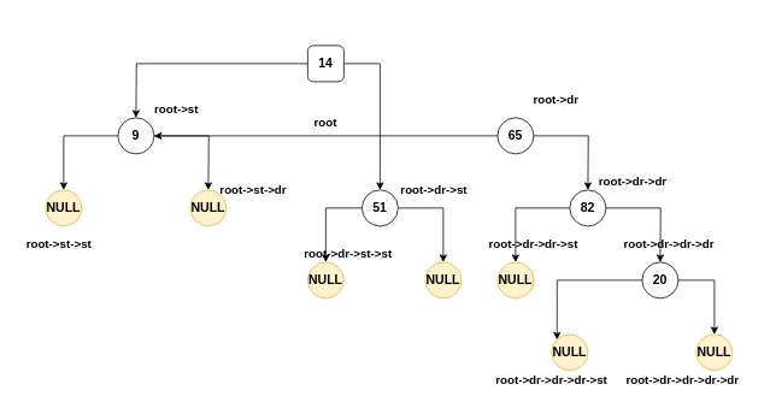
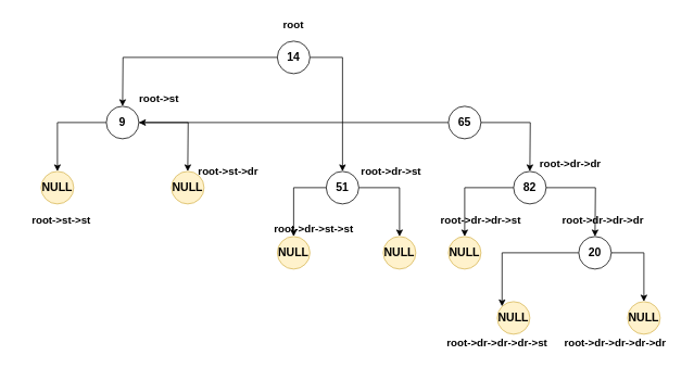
- <mxCell id="4" value="&lt;font style=&quot;font-size: 14px&quot;&gt;&lt;b&gt;14&lt;/b&gt;&lt;/font&gt;" style="whiteSpace=wrap;html=1;aspect=fixed;rounded=1;" parent="1" vertex="1"><mxGeometry x="340" y="50" width="40" height="40" as="geometry" /></mxCell>
+ <mxCell id="4" value="&lt;font style=&quot;font-size: 14px&quot;&gt;&lt;b&gt;14&lt;/b&gt;&lt;/font&gt;" style="ellipse;whiteSpace=wrap;html=1;aspect=fixed;" parent="1" vertex="1"><mxGeometry x="340" y="50" width="40" height="40" as="geometry" /></mxCell>
- <mxCell id="31" value="&lt;b&gt;&lt;font style=&quot;font-size: 13px&quot;&gt;root-&amp;gt;dr&lt;/font&gt;&lt;/b&gt;" style="text;html=1;strokeColor=none;fillColor=none;align=center;verticalAlign=middle;whiteSpace=wrap;rounded=0;" parent="1" vertex="1"><mxGeometry x="580" y="100" width="70" height="20" as="geometry" /></mxCell>
- <mxCell id="27" value="&lt;b&gt;&lt;font style=&quot;font-size: 13px&quot;&gt;root&lt;/font&gt;&lt;/b&gt;" style="text;html=1;strokeColor=none;fillColor=none;align=center;verticalAlign=middle;whiteSpace=wrap;rounded=0;" parent="1" vertex="1"><mxGeometry x="340" y="125" width="40" height="20" as="geometry" /></mxCell>
+ <mxCell id="27" value="&lt;b&gt;&lt;font style=&quot;font-size: 13px&quot;&gt;root&lt;/font&gt;&lt;/b&gt;" style="text;html=1;strokeColor=none;fillColor=none;align=center;verticalAlign=middle;whiteSpace=wrap;rounded=0;" parent="1" vertex="1"><mxGeometry x="340" y="20" width="40" height="20" as="geometry" /></mxCell>
- <mxCell id="29" value="&lt;b&gt;&lt;font style=&quot;font-size: 13px&quot;&gt;root-&amp;gt;st-&amp;gt;st&lt;/font&gt;&lt;/b&gt;" style="text;html=1;strokeColor=none;fillColor=none;align=center;verticalAlign=middle;whiteSpace=wrap;rounded=0;" parent="1" vertex="1"><mxGeometry x="20" y="260" width="90" height="20" as="geometry" /></mxCell>
+ <mxCell id="29" value="&lt;b&gt;&lt;font style=&quot;font-size: 13px&quot;&gt;root-&amp;gt;st-&amp;gt;st&lt;/font&gt;&lt;/b&gt;" style="text;html=1;strokeColor=none;fillColor=none;align=center;verticalAlign=middle;whiteSpace=wrap;rounded=0;" parent="1" vertex="1"><mxGeometry x="30" y="260" width="90" height="20" as="geometry" /></mxCell>
